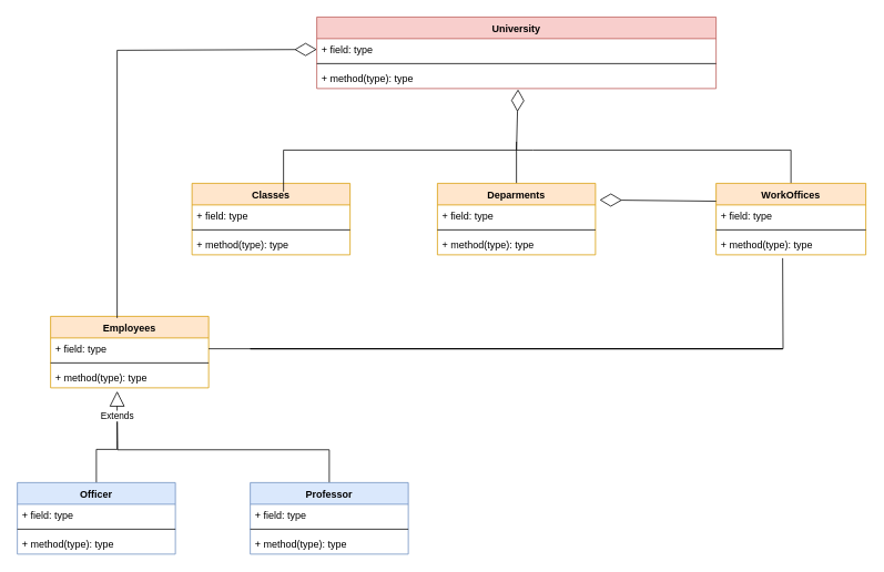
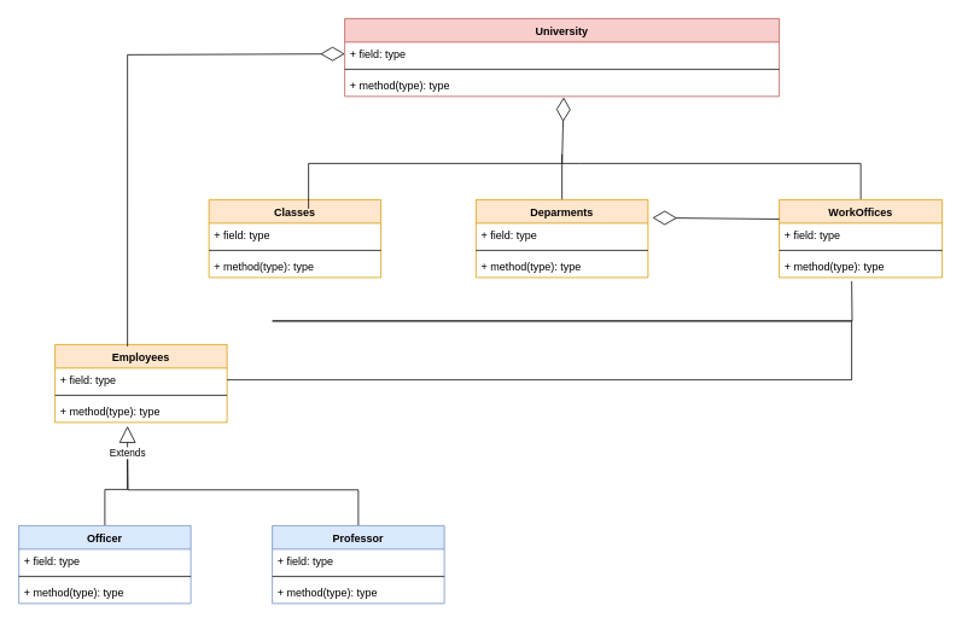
- <mxCell id="39" value="&lt;font style=&quot;font-size: 19px;&quot; color=&quot;#ffffff&quot;&gt;1&lt;/font&gt;" style="whiteSpace=wrap;html=1;fontColor=#000000;fillColor=none;strokeColor=none;" vertex="1" parent="1"><mxGeometry x="260" y="404" width="40" height="30" as="geometry" /></mxCell>
+ <mxCell id="39" value="&lt;font style=&quot;font-size: 19px;&quot; color=&quot;#ffffff&quot;&gt;1&lt;/font&gt;" style="whiteSpace=wrap;html=1;fontColor=#000000;fillColor=none;strokeColor=none;" vertex="1" parent="1"><mxGeometry x="260" y="339" width="40" height="30" as="geometry" /></mxCell>
